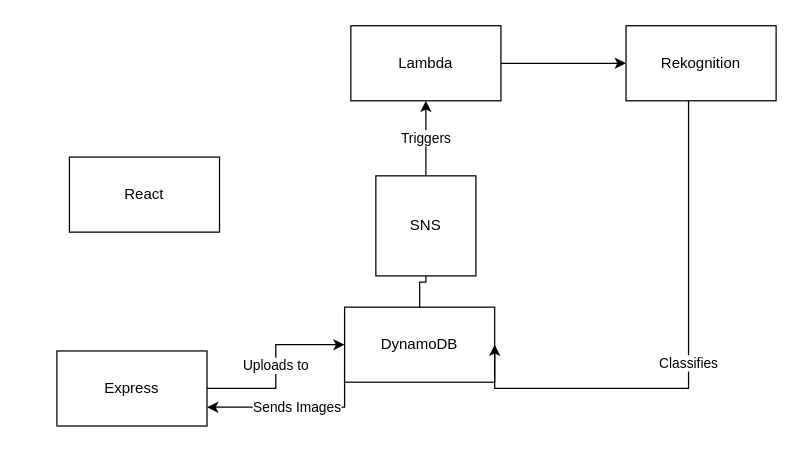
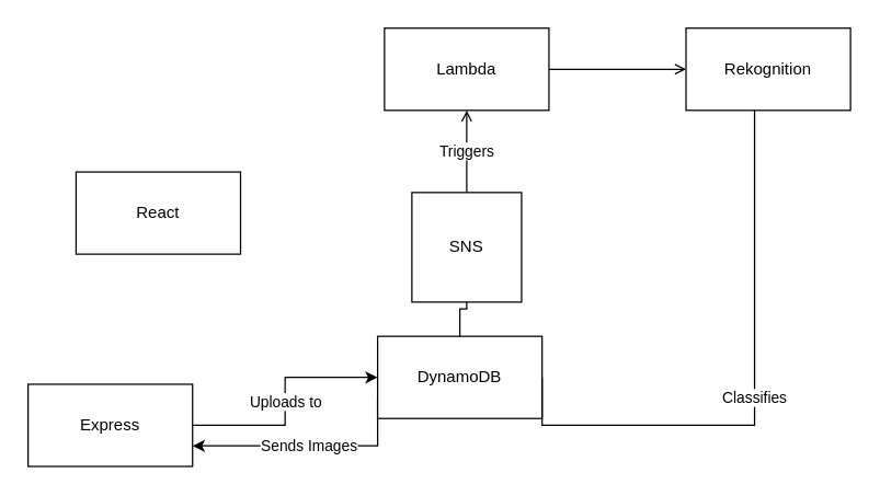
- <mxCell id="2" value="" style="edgeStyle=orthogonalEdgeStyle;rounded=0;orthogonalLoop=1;jettySize=auto;html=1;" edge="1" parent="1" source="3" target="11"><mxGeometry relative="1" as="geometry" /></mxCell>
+ <mxCell id="2" value="" style="edgeStyle=orthogonalEdgeStyle;rounded=0;orthogonalLoop=1;jettySize=auto;html=1;endArrow=open;" edge="1" parent="1" source="3" target="11"><mxGeometry relative="1" as="geometry" /></mxCell>
- <mxCell id="5" value="Triggers" style="edgeStyle=orthogonalEdgeStyle;rounded=0;orthogonalLoop=1;jettySize=auto;html=1;startArrow=none;" edge="1" parent="1" source="12" target="3"><mxGeometry relative="1" as="geometry" /></mxCell>
+ <mxCell id="5" value="Triggers" style="edgeStyle=orthogonalEdgeStyle;rounded=0;orthogonalLoop=1;jettySize=auto;html=1;startArrow=none;endArrow=open;" edge="1" parent="1" source="12" target="3"><mxGeometry relative="1" as="geometry" /></mxCell>
- <mxCell id="10" value="Classifies" style="edgeStyle=orthogonalEdgeStyle;rounded=0;orthogonalLoop=1;jettySize=auto;html=1;entryX=1;entryY=0.5;entryDx=0;entryDy=0;" edge="1" parent="1" source="11" target="7"><mxGeometry relative="1" as="geometry"><Array as="points"><mxPoint x="550" y="310" /></Array></mxGeometry></mxCell>
+ <mxCell id="10" value="Classifies" style="edgeStyle=orthogonalEdgeStyle;rounded=0;orthogonalLoop=1;jettySize=auto;html=1;entryX=1;entryY=0.5;entryDx=0;entryDy=0;endArrow=none;" edge="1" parent="1" source="11" target="7"><mxGeometry relative="1" as="geometry"><Array as="points"><mxPoint x="550" y="310" /></Array></mxGeometry></mxCell>
- <mxCell id="9" value="Express" style="rounded=0;whiteSpace=wrap;html=1;" vertex="1" parent="1"><mxGeometry x="45" y="280" width="120" height="60" as="geometry" /></mxCell>
+ <mxCell id="9" value="Express" style="rounded=0;whiteSpace=wrap;html=1;" vertex="1" parent="1"><mxGeometry x="20" y="280" width="120" height="60" as="geometry" /></mxCell>
